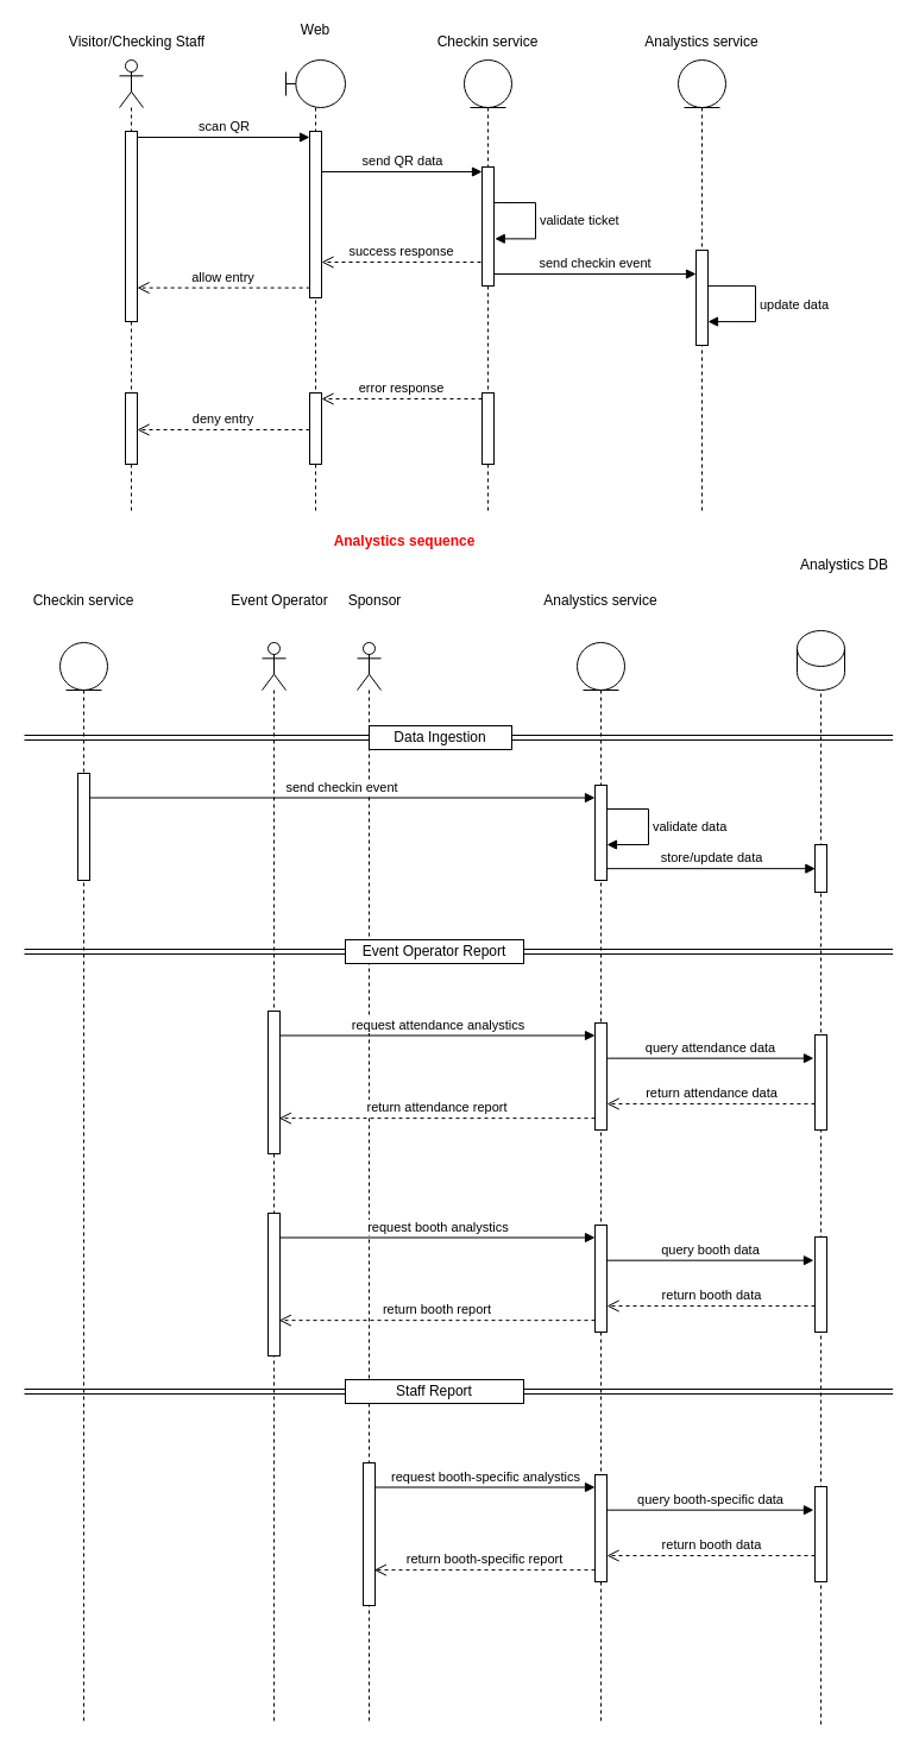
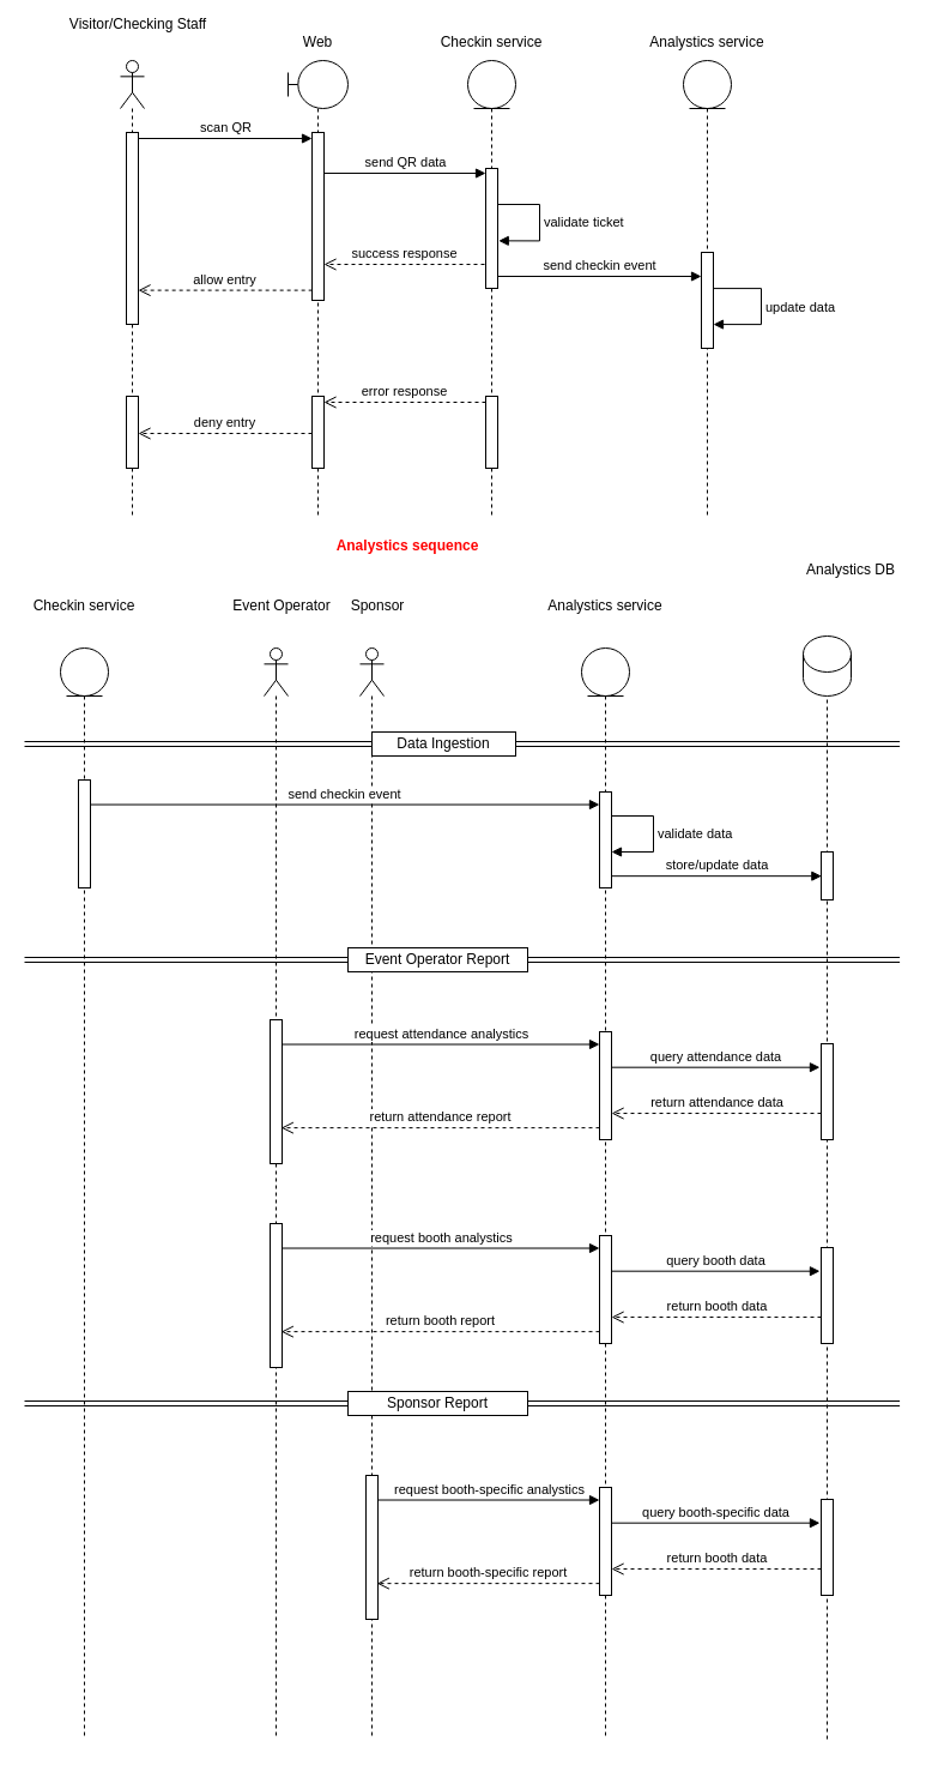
- <mxCell id="9" value="Web" style="text;strokeColor=none;align=center;fillColor=none;html=1;verticalAlign=middle;whiteSpace=wrap;rounded=0;" parent="1" vertex="1"><mxGeometry x="235" y="10" width="60" height="30" as="geometry" /></mxCell>
+ <mxCell id="9" value="Web" style="text;strokeColor=none;align=center;fillColor=none;html=1;verticalAlign=middle;whiteSpace=wrap;rounded=0;" parent="1" vertex="1"><mxGeometry x="235" y="20" width="60" height="30" as="geometry" /></mxCell>
- <mxCell id="5" value="Visitor/Checking Staff" style="text;strokeColor=none;align=center;fillColor=none;html=1;verticalAlign=middle;whiteSpace=wrap;rounded=0;" parent="1" vertex="1"><mxGeometry x="50" y="20" width="130" height="30" as="geometry" /></mxCell>
+ <mxCell id="5" value="Visitor/Checking Staff" style="text;strokeColor=none;align=center;fillColor=none;html=1;verticalAlign=middle;whiteSpace=wrap;rounded=0;" parent="1" vertex="1"><mxGeometry x="50" y="5" width="130" height="30" as="geometry" /></mxCell>
- <mxCell id="65" value="Staff Report" style="rounded=0;whiteSpace=wrap;html=1;" parent="1" vertex="1"><mxGeometry x="290" y="1160" width="150" height="20" as="geometry" /></mxCell>
+ <mxCell id="65" value="Sponsor Report" style="rounded=0;whiteSpace=wrap;html=1;" parent="1" vertex="1"><mxGeometry x="290" y="1160" width="150" height="20" as="geometry" /></mxCell>
